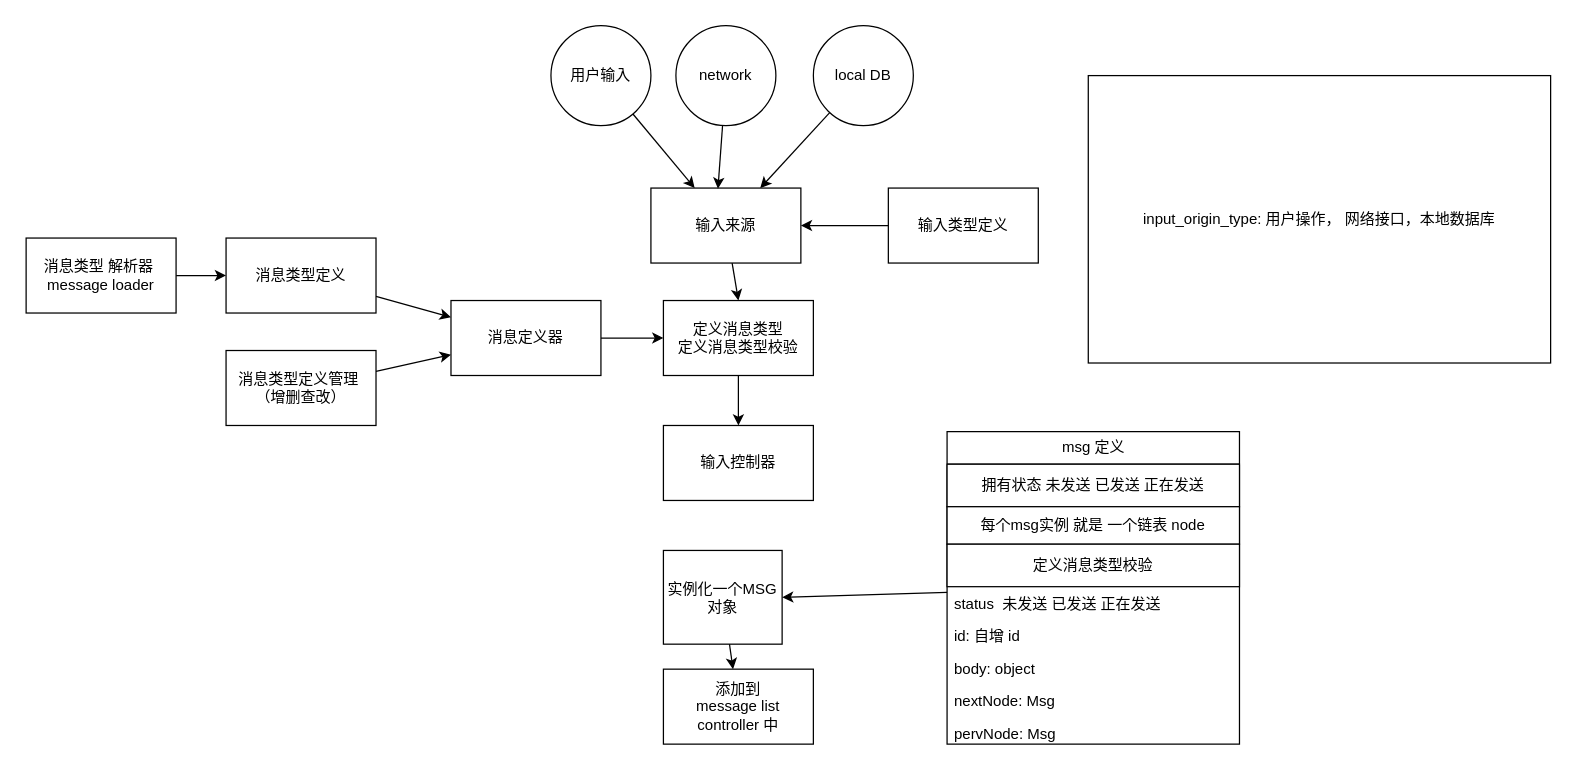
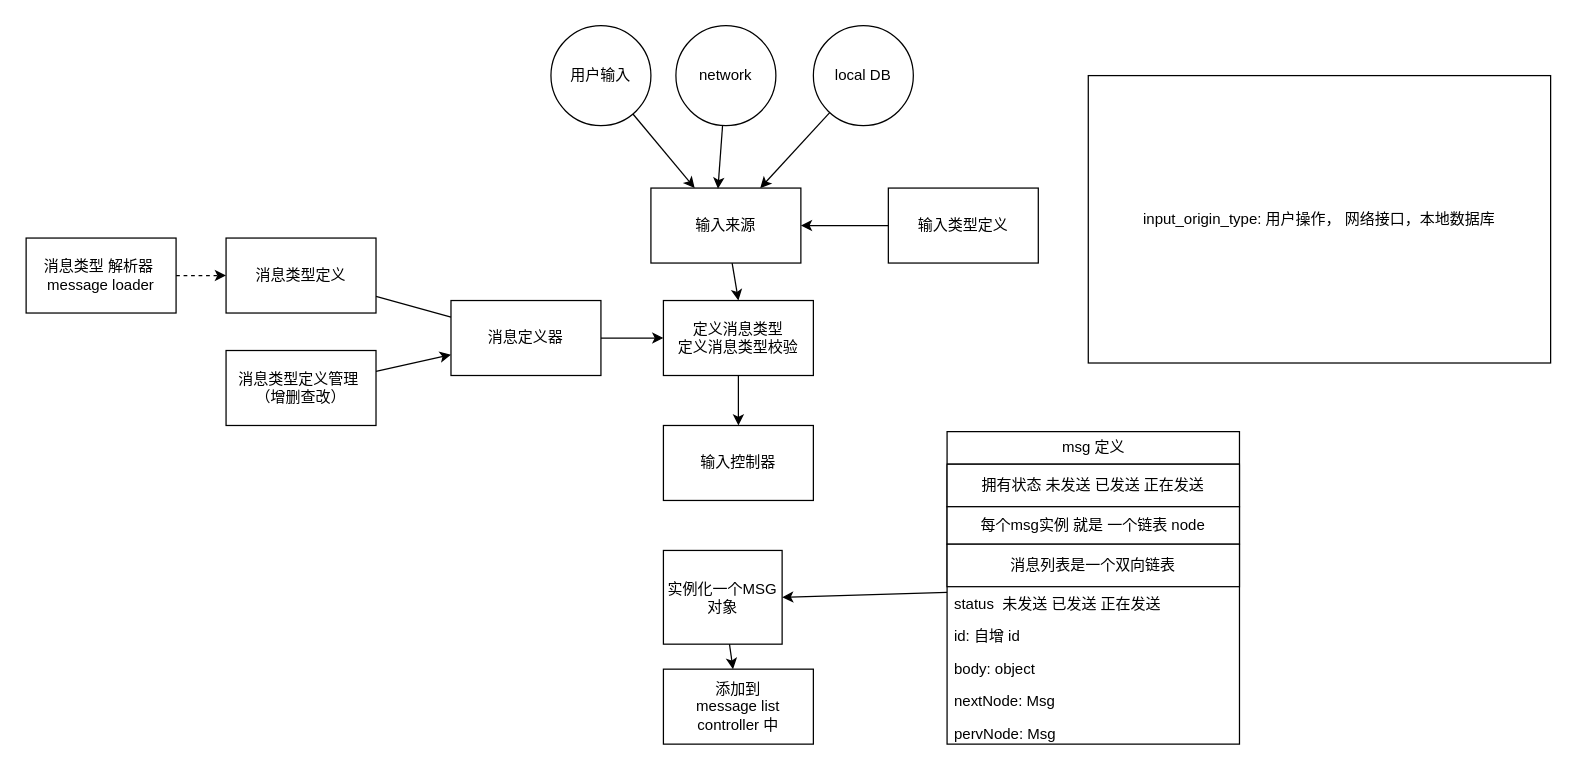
- <mxCell id="30" value="" style="edgeStyle=none;html=1;" parent="1" source="31" target="27" edge="1"><mxGeometry relative="1" as="geometry" /></mxCell>
+ <mxCell id="30" value="" style="edgeStyle=none;html=1;dashed=1;" parent="1" source="31" target="27" edge="1"><mxGeometry relative="1" as="geometry" /></mxCell>
- <mxCell id="26" value="" style="edgeStyle=none;html=1;" parent="1" source="27" target="25" edge="1"><mxGeometry relative="1" as="geometry" /></mxCell>
+ <mxCell id="26" value="" style="edgeStyle=none;html=1;endArrow=none;" parent="1" source="27" target="25" edge="1"><mxGeometry relative="1" as="geometry" /></mxCell>
- <mxCell id="10" value="定义消息类型校验" style="rounded=0;whiteSpace=wrap;html=1;" parent="7" vertex="1"><mxGeometry y="90" width="234" height="34" as="geometry" /></mxCell>
+ <mxCell id="10" value="消息列表是一个双向链表" style="rounded=0;whiteSpace=wrap;html=1;" parent="7" vertex="1"><mxGeometry y="90" width="234" height="34" as="geometry" /></mxCell>
